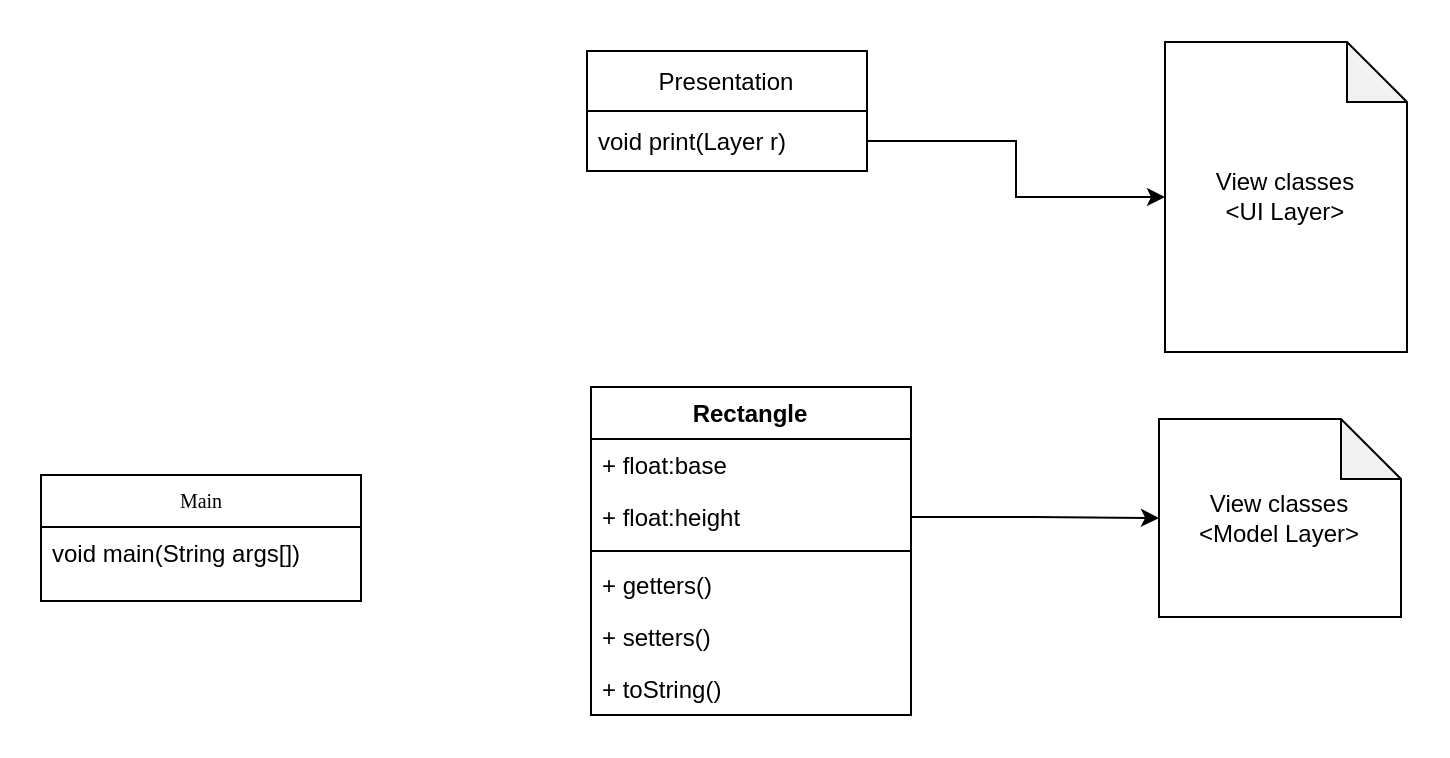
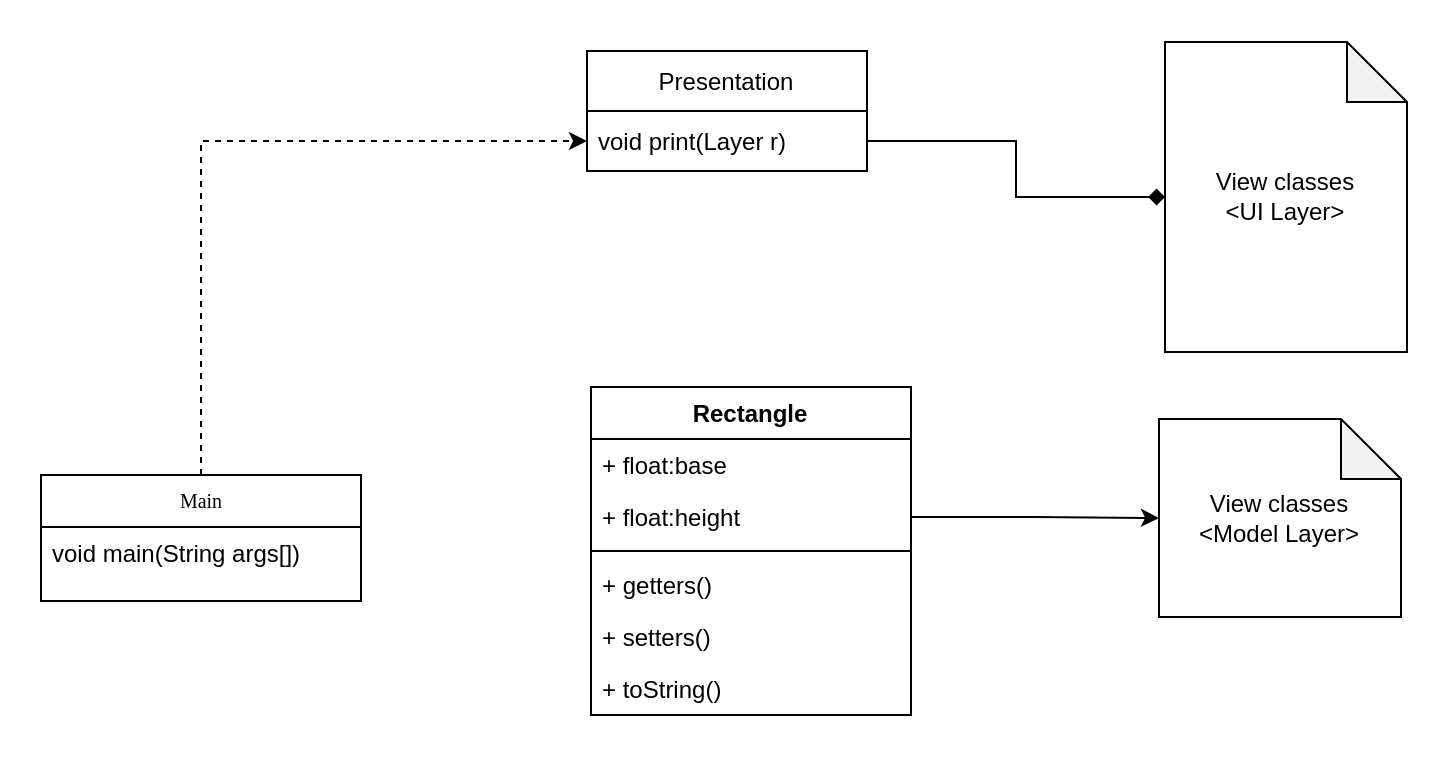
+ <mxCell id="2" style="edgeStyle=orthogonalEdgeStyle;rounded=0;orthogonalLoop=1;jettySize=auto;html=1;entryX=0;entryY=0.5;entryDx=0;entryDy=0;dashed=1;" edge="1" parent="1" source="3" target="6"><mxGeometry relative="1" as="geometry" /></mxCell>
- <mxCell id="17" style="edgeStyle=orthogonalEdgeStyle;rounded=0;orthogonalLoop=1;jettySize=auto;html=1;" edge="1" parent="1" source="6" target="16"><mxGeometry relative="1" as="geometry" /></mxCell>
+ <mxCell id="17" style="edgeStyle=orthogonalEdgeStyle;rounded=0;orthogonalLoop=1;jettySize=auto;html=1;endArrow=diamond;" edge="1" parent="1" source="6" target="16"><mxGeometry relative="1" as="geometry" /></mxCell>
